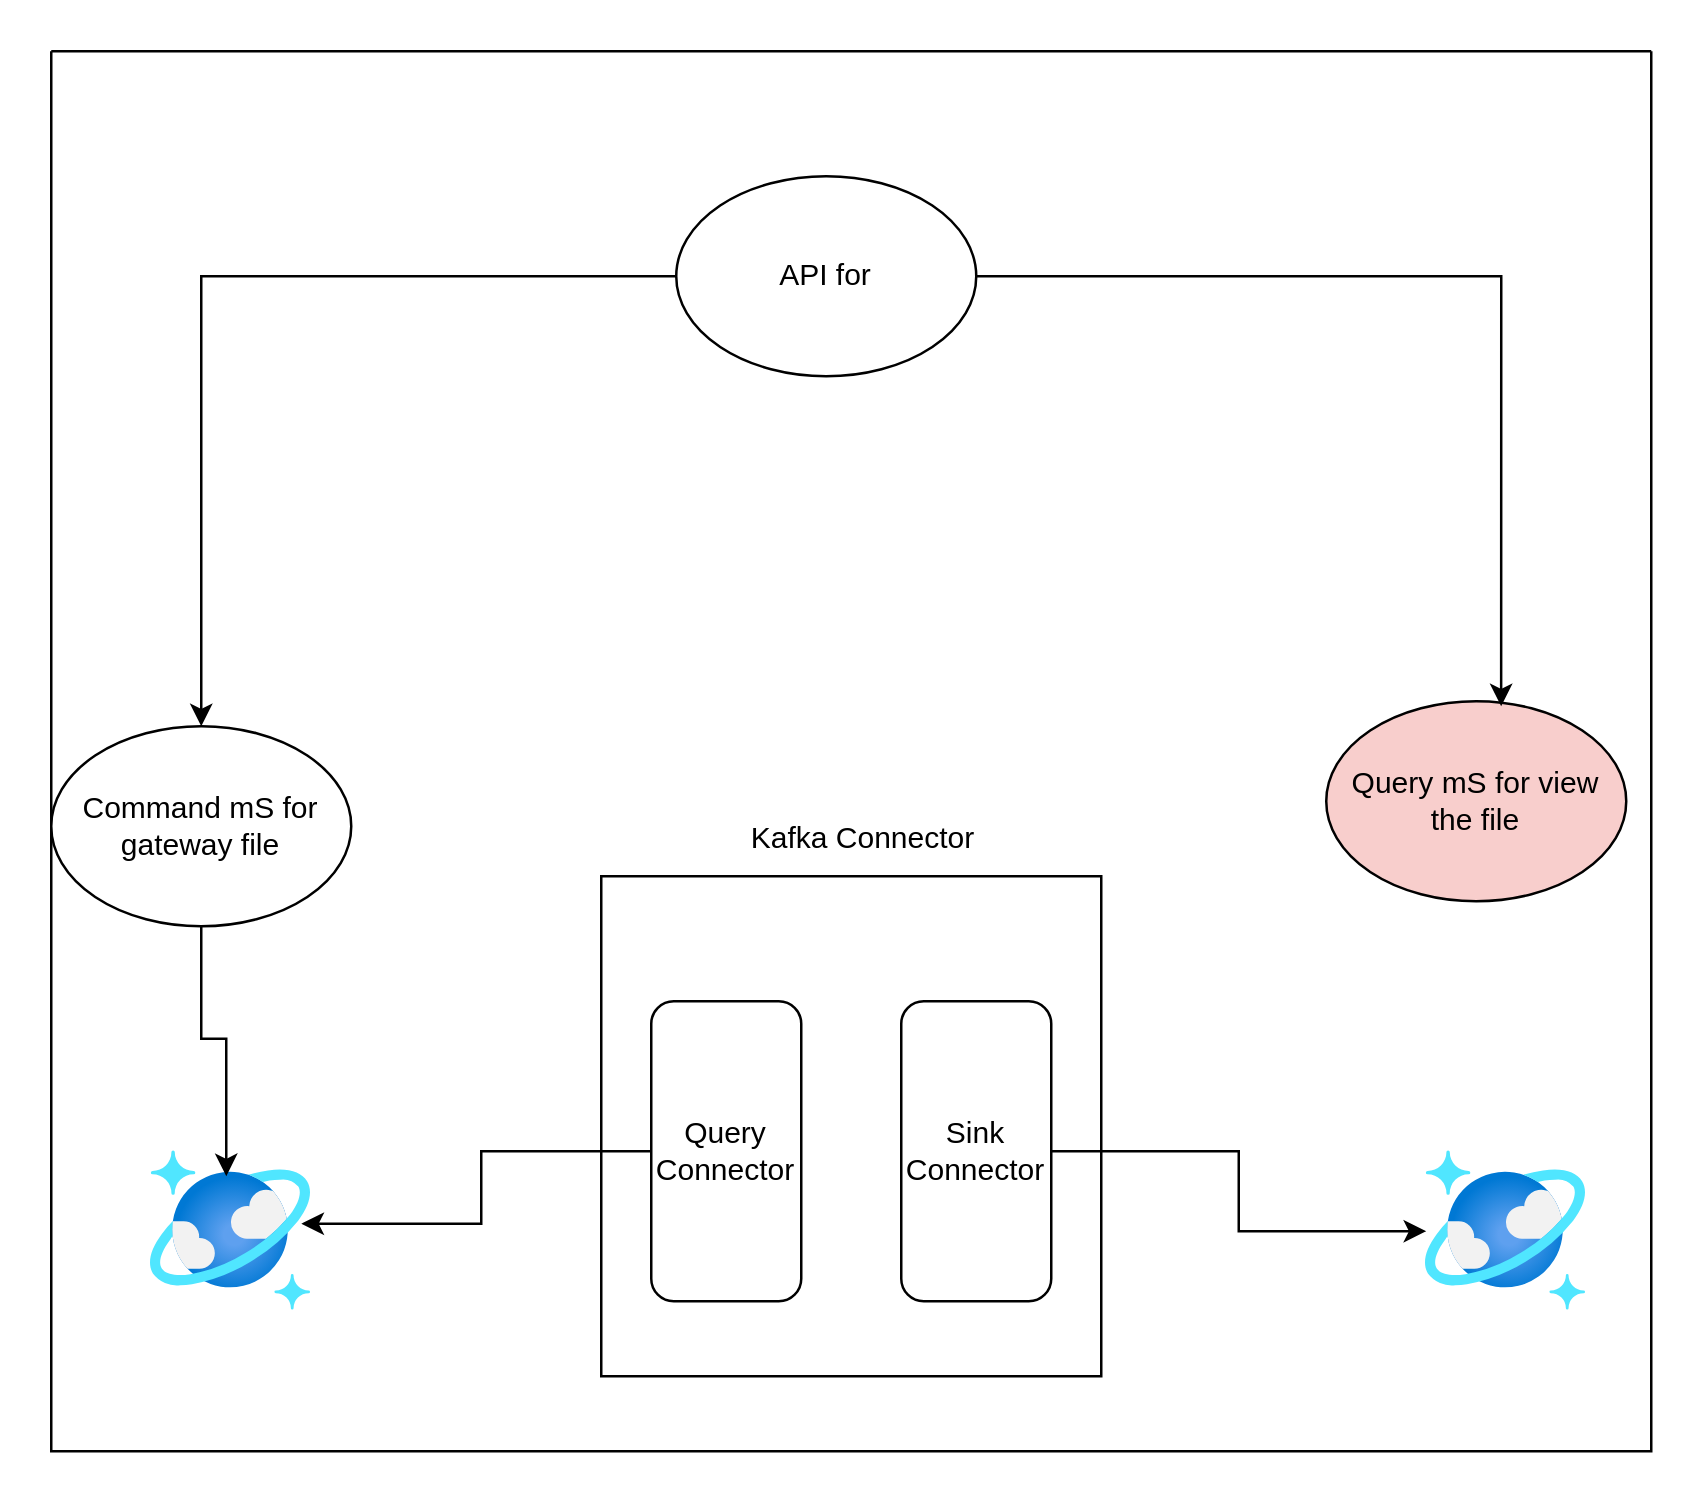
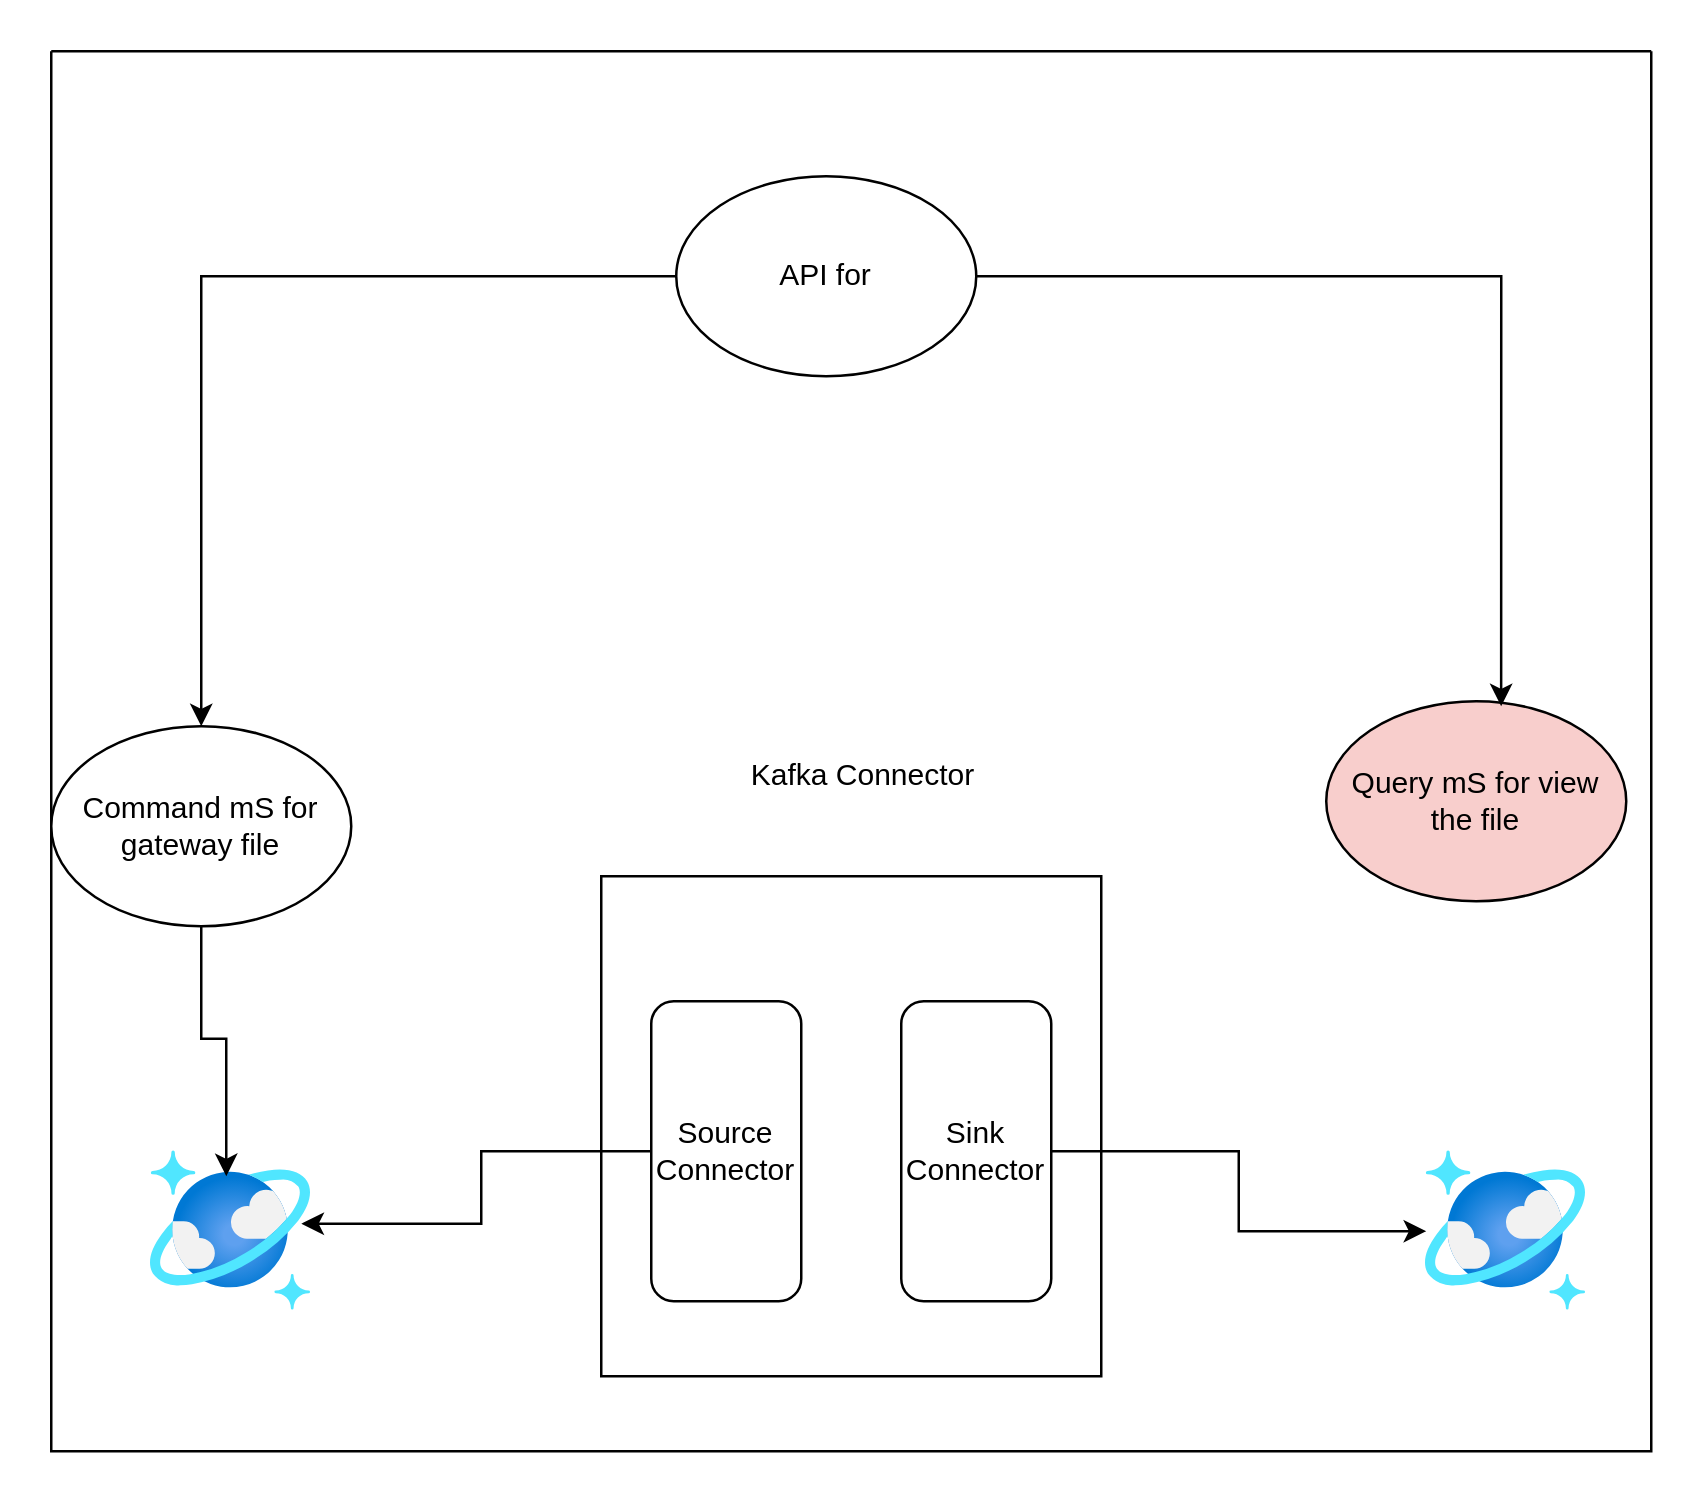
- <mxCell id="16" value="Kafka Connector" style="text;html=1;align=center;verticalAlign=middle;whiteSpace=wrap;rounded=0;" vertex="1" parent="1"><mxGeometry x="260" y="320" width="170" height="30" as="geometry" /></mxCell>
+ <mxCell id="16" value="Kafka Connector" style="text;html=1;align=center;verticalAlign=middle;whiteSpace=wrap;rounded=0;" vertex="1" parent="1"><mxGeometry x="260" y="295" width="170" height="30" as="geometry" /></mxCell>
- <mxCell id="11" value="Query Connector" style="rounded=1;whiteSpace=wrap;html=1;direction=south;" vertex="1" parent="2"><mxGeometry x="240" y="380" width="60" height="120" as="geometry" /></mxCell>
+ <mxCell id="11" value="Source Connector" style="rounded=1;whiteSpace=wrap;html=1;direction=south;" vertex="1" parent="2"><mxGeometry x="240" y="380" width="60" height="120" as="geometry" /></mxCell>
